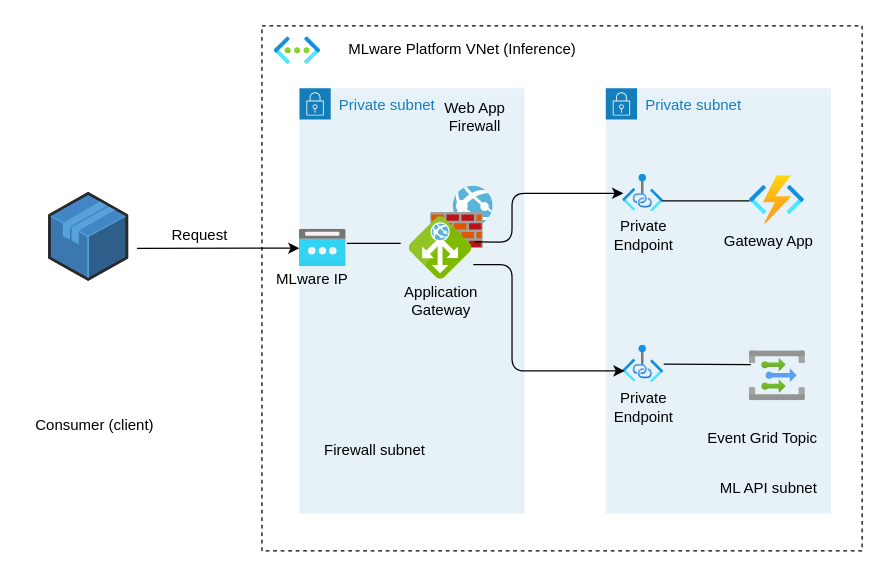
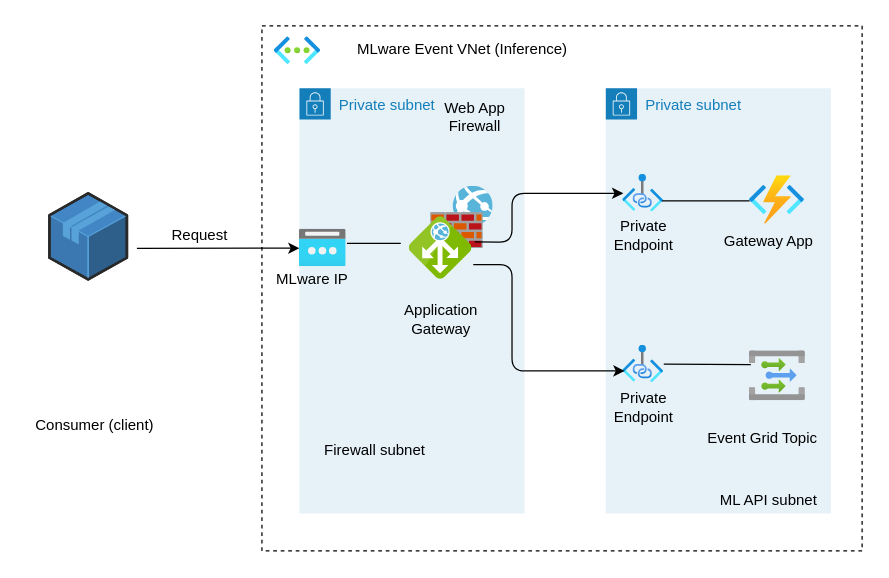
- <mxCell id="10" value="MLware Platform VNet (Inference)" style="text;html=1;align=center;verticalAlign=middle;resizable=0;points=[];autosize=1;" vertex="1" parent="1"><mxGeometry x="269" y="28.95" width="200" height="20" as="geometry" /></mxCell>
+ <mxCell id="10" value="MLware Event VNet (Inference)" style="text;html=1;align=center;verticalAlign=middle;resizable=0;points=[];autosize=1;" vertex="1" parent="1"><mxGeometry x="269" y="28.95" width="200" height="20" as="geometry" /></mxCell>
- <mxCell id="8" value="Application&lt;br&gt;Gateway" style="text;html=1;align=center;verticalAlign=middle;resizable=0;points=[];autosize=1;" vertex="1" parent="1"><mxGeometry x="317" y="225" width="70" height="30" as="geometry" /></mxCell>
+ <mxCell id="8" value="Application&lt;br&gt;Gateway" style="text;html=1;align=center;verticalAlign=middle;resizable=0;points=[];autosize=1;" vertex="1" parent="1"><mxGeometry x="317" y="240" width="70" height="30" as="geometry" /></mxCell>
- <mxCell id="13" value="ML API subnet" style="text;html=1;align=center;verticalAlign=middle;resizable=0;points=[];autosize=1;" vertex="1" parent="1"><mxGeometry x="569" y="380" width="90" height="20" as="geometry" /></mxCell>
+ <mxCell id="13" value="ML API subnet" style="text;html=1;align=center;verticalAlign=middle;resizable=0;points=[];autosize=1;" vertex="1" parent="1"><mxGeometry x="569" y="390" width="90" height="20" as="geometry" /></mxCell>
